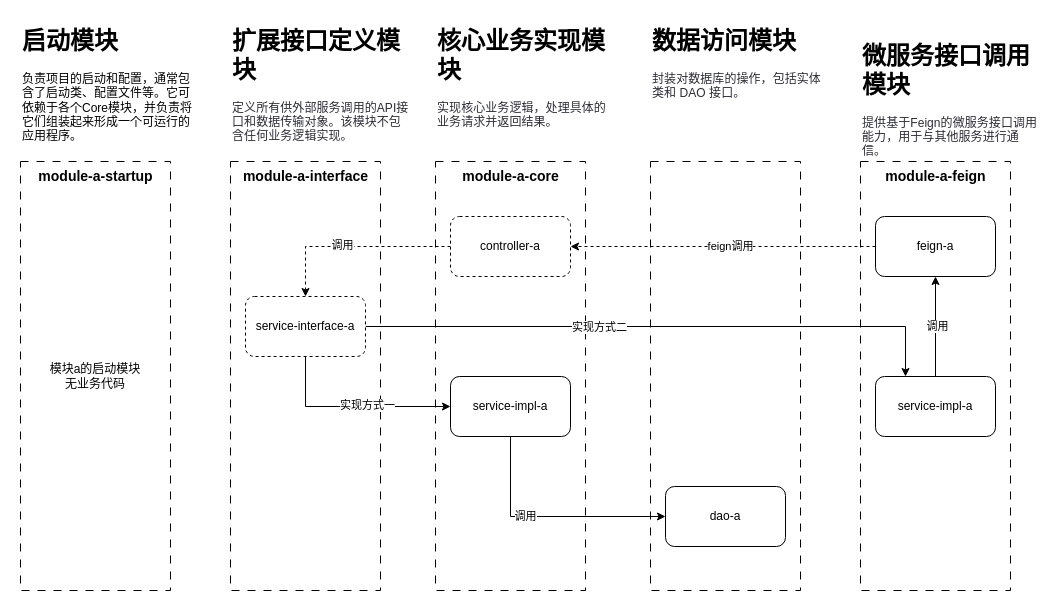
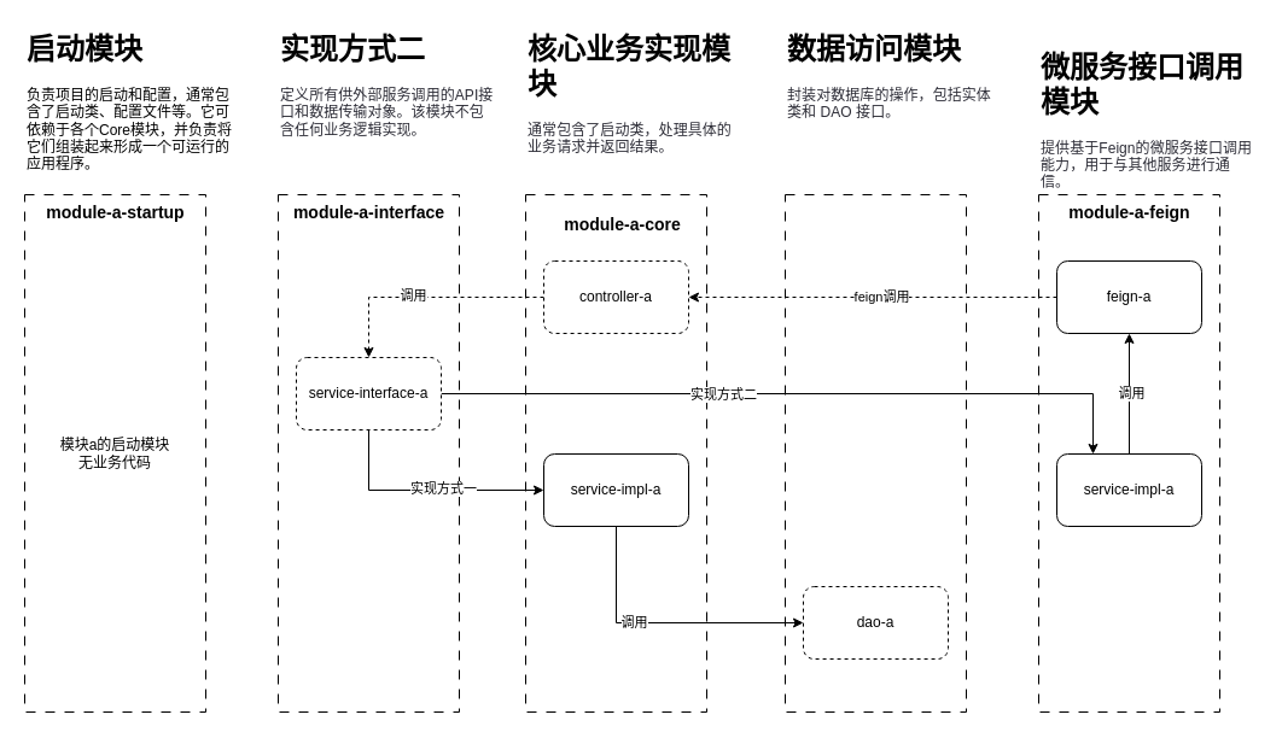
- <mxCell id="31" value="&lt;h1 style=&quot;margin-top: 0px;&quot;&gt;核心业务实现模块&lt;/h1&gt;&lt;p&gt;&lt;span style=&quot;background-color: rgb(255, 255, 255); color: rgb(44, 44, 54); letter-spacing: 0.064px;&quot;&gt;&lt;font face=&quot;Helvetica&quot; style=&quot;font-size: 12px;&quot;&gt;实现核心业务逻辑，处理具体的业务请求并返回结果。&lt;/font&gt;&lt;/span&gt;&lt;/p&gt;" style="text;html=1;whiteSpace=wrap;overflow=hidden;rounded=0;" parent="1" vertex="1"><mxGeometry x="435" y="20" width="180" height="120" as="geometry" /></mxCell>
+ <mxCell id="31" value="&lt;h1 style=&quot;margin-top: 0px;&quot;&gt;核心业务实现模块&lt;/h1&gt;&lt;p&gt;&lt;span style=&quot;background-color: rgb(255, 255, 255); color: rgb(44, 44, 54); letter-spacing: 0.064px;&quot;&gt;&lt;font face=&quot;Helvetica&quot; style=&quot;font-size: 12px;&quot;&gt;通常包含了启动类，处理具体的业务请求并返回结果。&lt;/font&gt;&lt;/span&gt;&lt;/p&gt;" style="text;html=1;whiteSpace=wrap;overflow=hidden;rounded=0;" parent="1" vertex="1"><mxGeometry x="435" y="20" width="180" height="120" as="geometry" /></mxCell>
- <mxCell id="30" value="&lt;h1 style=&quot;margin-top: 0px;&quot;&gt;扩展接口定义模块&lt;/h1&gt;&lt;p&gt;&lt;span style=&quot;background-color: rgb(255, 255, 255); color: rgb(44, 44, 54); letter-spacing: 0.064px;&quot;&gt;&lt;font style=&quot;font-size: 12px;&quot; face=&quot;Helvetica&quot;&gt;定义所有供外部服务调用的API接口和数据传输对象。该模块不包含任何业务逻辑实现。&lt;/font&gt;&lt;/span&gt;&lt;/p&gt;" style="text;html=1;whiteSpace=wrap;overflow=hidden;rounded=0;" parent="1" vertex="1"><mxGeometry x="230" y="20" width="180" height="120" as="geometry" /></mxCell>
+ <mxCell id="30" value="&lt;h1 style=&quot;margin-top: 0px;&quot;&gt;实现方式二&lt;/h1&gt;&lt;p&gt;&lt;span style=&quot;background-color: rgb(255, 255, 255); color: rgb(44, 44, 54); letter-spacing: 0.064px;&quot;&gt;&lt;font style=&quot;font-size: 12px;&quot; face=&quot;Helvetica&quot;&gt;定义所有供外部服务调用的API接口和数据传输对象。该模块不包含任何业务逻辑实现。&lt;/font&gt;&lt;/span&gt;&lt;/p&gt;" style="text;html=1;whiteSpace=wrap;overflow=hidden;rounded=0;" parent="1" vertex="1"><mxGeometry x="230" y="20" width="180" height="120" as="geometry" /></mxCell>
- <mxCell id="24" value="&lt;b&gt;&lt;font style=&quot;font-size: 14px;&quot;&gt;module-a-core&lt;/font&gt;&lt;/b&gt;" style="text;html=1;align=center;verticalAlign=middle;whiteSpace=wrap;rounded=0;" parent="1" vertex="1"><mxGeometry x="443.75" y="161" width="132.5" height="30" as="geometry" /></mxCell>
+ <mxCell id="24" value="&lt;b&gt;&lt;font style=&quot;font-size: 14px;&quot;&gt;module-a-core&lt;/font&gt;&lt;/b&gt;" style="text;html=1;align=center;verticalAlign=middle;whiteSpace=wrap;rounded=0;" parent="1" vertex="1"><mxGeometry x="448.75" y="171" width="132.5" height="30" as="geometry" /></mxCell>
- <mxCell id="26" value="&lt;span style=&quot;background-color: transparent; color: light-dark(rgb(0, 0, 0), rgb(255, 255, 255));&quot;&gt;dao-a&lt;/span&gt;" style="rounded=1;whiteSpace=wrap;html=1;" parent="1" vertex="1"><mxGeometry x="665" y="486" width="120" height="60" as="geometry" /></mxCell>
+ <mxCell id="26" value="&lt;span style=&quot;background-color: transparent; color: light-dark(rgb(0, 0, 0), rgb(255, 255, 255));&quot;&gt;dao-a&lt;/span&gt;" style="rounded=1;whiteSpace=wrap;html=1;dashed=1;" parent="1" vertex="1"><mxGeometry x="665" y="486" width="120" height="60" as="geometry" /></mxCell>
